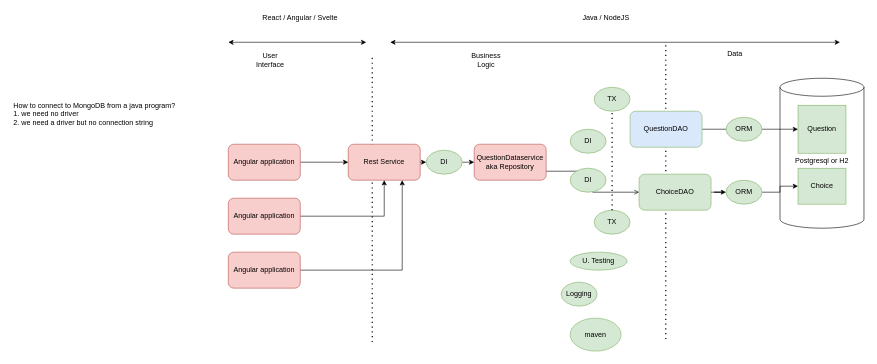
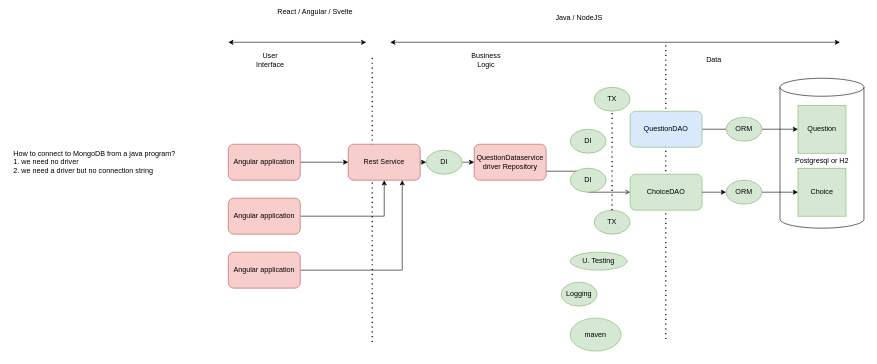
- <mxCell id="41" value="React / Angular / Svelte" style="text;html=1;strokeColor=none;fillColor=none;align=center;verticalAlign=middle;whiteSpace=wrap;rounded=0;" vertex="1" parent="1"><mxGeometry x="410" y="20" width="180" height="20" as="geometry" /></mxCell>
+ <mxCell id="41" value="React / Angular / Svelte" style="text;html=1;strokeColor=none;fillColor=none;align=center;verticalAlign=middle;whiteSpace=wrap;rounded=0;" vertex="1" parent="1"><mxGeometry x="435" y="10" width="180" height="20" as="geometry" /></mxCell>
- <mxCell id="39" value="Java / NodeJS" style="text;html=1;strokeColor=none;fillColor=none;align=center;verticalAlign=middle;whiteSpace=wrap;rounded=0;" vertex="1" parent="1"><mxGeometry x="955" y="20" width="110" height="20" as="geometry" /></mxCell>
+ <mxCell id="39" value="Java / NodeJS" style="text;html=1;strokeColor=none;fillColor=none;align=center;verticalAlign=middle;whiteSpace=wrap;rounded=0;" vertex="1" parent="1"><mxGeometry x="910" y="20" width="110" height="20" as="geometry" /></mxCell>
- <mxCell id="32" value="Data" style="text;html=1;strokeColor=none;fillColor=none;align=center;verticalAlign=middle;whiteSpace=wrap;rounded=0;" parent="1" vertex="1"><mxGeometry x="1205" y="80" width="40" height="20" as="geometry" /></mxCell>
+ <mxCell id="32" value="Data" style="text;html=1;strokeColor=none;fillColor=none;align=center;verticalAlign=middle;whiteSpace=wrap;rounded=0;" parent="1" vertex="1"><mxGeometry x="1170" y="90" width="40" height="20" as="geometry" /></mxCell>
- <mxCell id="11" value="How to connect to MongoDB from a java program?&lt;br&gt;1. we need no driver&lt;br&gt;2. we need a driver but no connection string" style="text;html=1;strokeColor=none;fillColor=none;align=left;verticalAlign=middle;whiteSpace=wrap;rounded=0;" parent="1" vertex="1"><mxGeometry x="20" y="180" width="320" height="20" as="geometry" /></mxCell>
+ <mxCell id="11" value="How to connect to MongoDB from a java program?&lt;br&gt;1. we need no driver&lt;br&gt;2. we need a driver but no connection string" style="text;html=1;strokeColor=none;fillColor=none;align=left;verticalAlign=middle;whiteSpace=wrap;rounded=0;" parent="1" vertex="1"><mxGeometry x="20" y="260" width="320" height="20" as="geometry" /></mxCell>
- <mxCell id="13" value="QuestionDataservice&lt;br&gt;aka Repository" style="rounded=1;whiteSpace=wrap;html=1;fillColor=#f8cecc;strokeColor=#b85450;" parent="1" vertex="1"><mxGeometry x="790" y="240" width="120" height="60" as="geometry" /></mxCell>
+ <mxCell id="13" value="QuestionDataservice&lt;br&gt;driver Repository" style="rounded=1;whiteSpace=wrap;html=1;fillColor=#f8cecc;strokeColor=#b85450;" parent="1" vertex="1"><mxGeometry x="790" y="240" width="120" height="60" as="geometry" /></mxCell>
- <mxCell id="10" value="Choice" style="whiteSpace=wrap;html=1;aspect=fixed;fillColor=#d5e8d4;strokeColor=#82b366;" parent="1" vertex="1"><mxGeometry x="1330" y="280" width="80" height="60" as="geometry" /></mxCell>
+ <mxCell id="10" value="Choice" style="whiteSpace=wrap;html=1;aspect=fixed;fillColor=#d5e8d4;strokeColor=#82b366;" parent="1" vertex="1"><mxGeometry x="1330" y="280" width="80" height="80" as="geometry" /></mxCell>
- <mxCell id="9" value="ChoiceDAO" style="rounded=1;whiteSpace=wrap;html=1;fillColor=#d5e8d4;strokeColor=#82b366;" parent="1" vertex="1"><mxGeometry x="1065" y="290" width="120" height="60" as="geometry" /></mxCell>
+ <mxCell id="9" value="ChoiceDAO" style="rounded=1;whiteSpace=wrap;html=1;fillColor=#d5e8d4;strokeColor=#82b366;" parent="1" vertex="1"><mxGeometry x="1050" y="290" width="120" height="60" as="geometry" /></mxCell>
